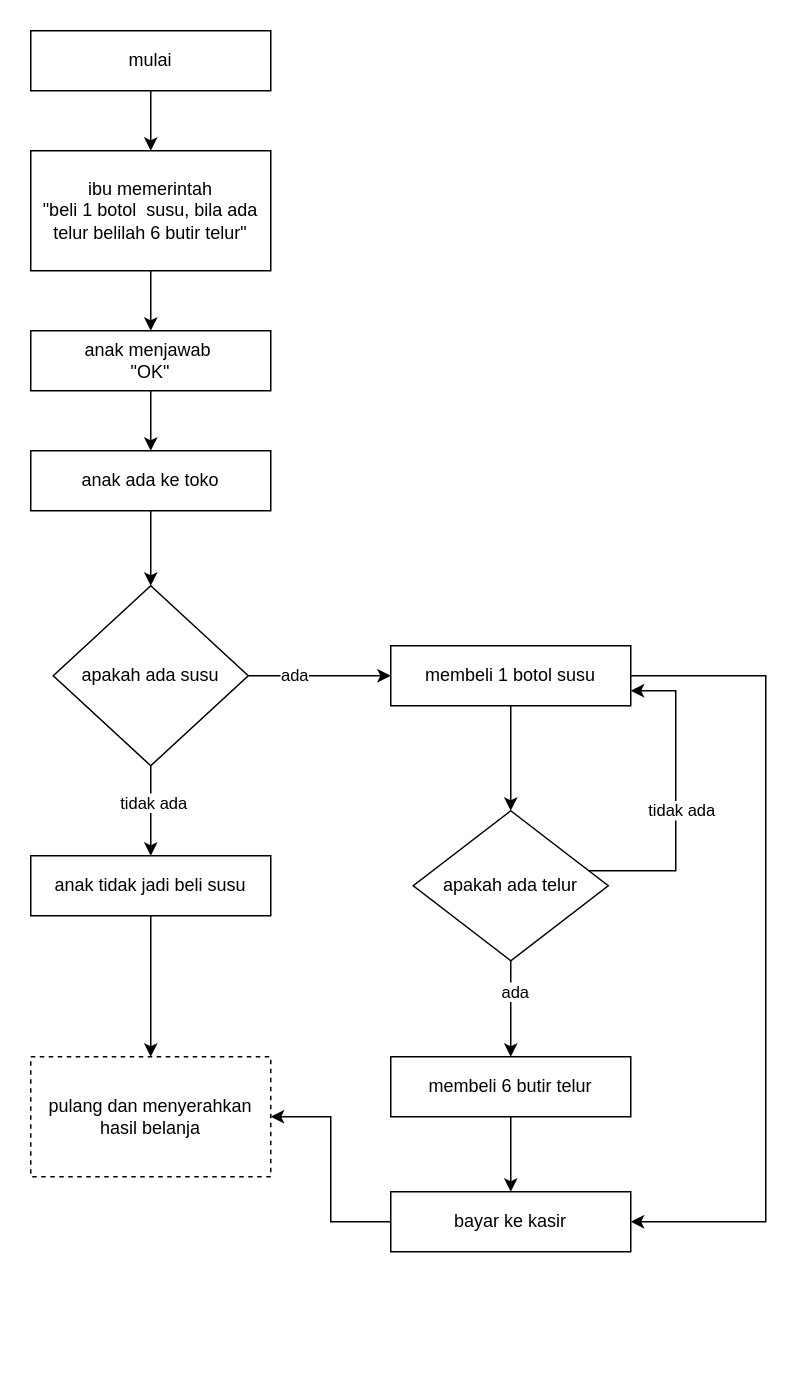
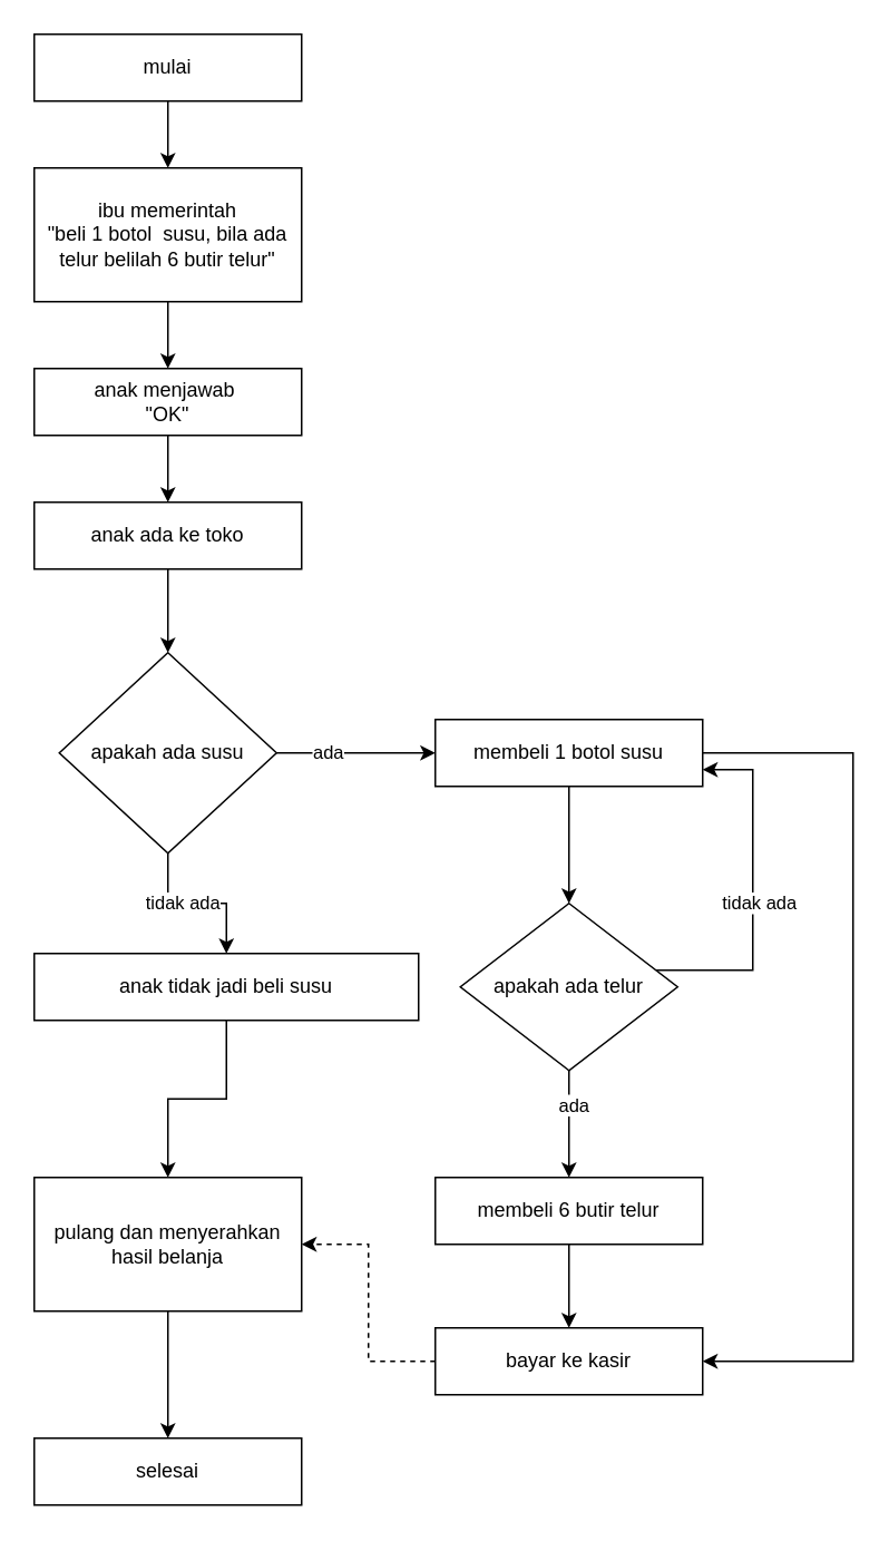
- <mxCell id="26" value="anak tidak jadi beli susu" style="whiteSpace=wrap;html=1;rounded=0;" vertex="1" parent="1"><mxGeometry x="20" y="570" width="160" height="40" as="geometry" /></mxCell>
+ <mxCell id="26" value="anak tidak jadi beli susu" style="whiteSpace=wrap;html=1;rounded=0;" vertex="1" parent="1"><mxGeometry x="20" y="570" width="230" height="40" as="geometry" /></mxCell>
- <mxCell id="28" value="pulang dan menyerahkan hasil belanja" style="whiteSpace=wrap;html=1;rounded=0;dashed=1;" vertex="1" parent="1"><mxGeometry x="20" y="704" width="160" height="80" as="geometry" /></mxCell>
+ <mxCell id="28" value="pulang dan menyerahkan hasil belanja" style="whiteSpace=wrap;html=1;rounded=0;" vertex="1" parent="1"><mxGeometry x="20" y="704" width="160" height="80" as="geometry" /></mxCell>
- <mxCell id="30" style="edgeStyle=orthogonalEdgeStyle;rounded=0;orthogonalLoop=1;jettySize=auto;html=1;entryX=1;entryY=0.5;entryDx=0;entryDy=0;" edge="1" parent="1" source="31" target="28"><mxGeometry relative="1" as="geometry" /></mxCell>
+ <mxCell id="30" style="edgeStyle=orthogonalEdgeStyle;rounded=0;orthogonalLoop=1;jettySize=auto;html=1;entryX=1;entryY=0.5;entryDx=0;entryDy=0;dashed=1;" edge="1" parent="1" source="31" target="28"><mxGeometry relative="1" as="geometry" /></mxCell>
+ <mxCell id="27" style="edgeStyle=orthogonalEdgeStyle;rounded=0;orthogonalLoop=1;jettySize=auto;html=1;entryX=0.5;entryY=0;entryDx=0;entryDy=0;" edge="1" parent="1" source="28" target="29"><mxGeometry relative="1" as="geometry" /></mxCell>
+ <mxCell id="29" value="selesai" style="whiteSpace=wrap;html=1;rounded=0;" vertex="1" parent="1"><mxGeometry x="20" y="860" width="160" height="40" as="geometry" /></mxCell>
